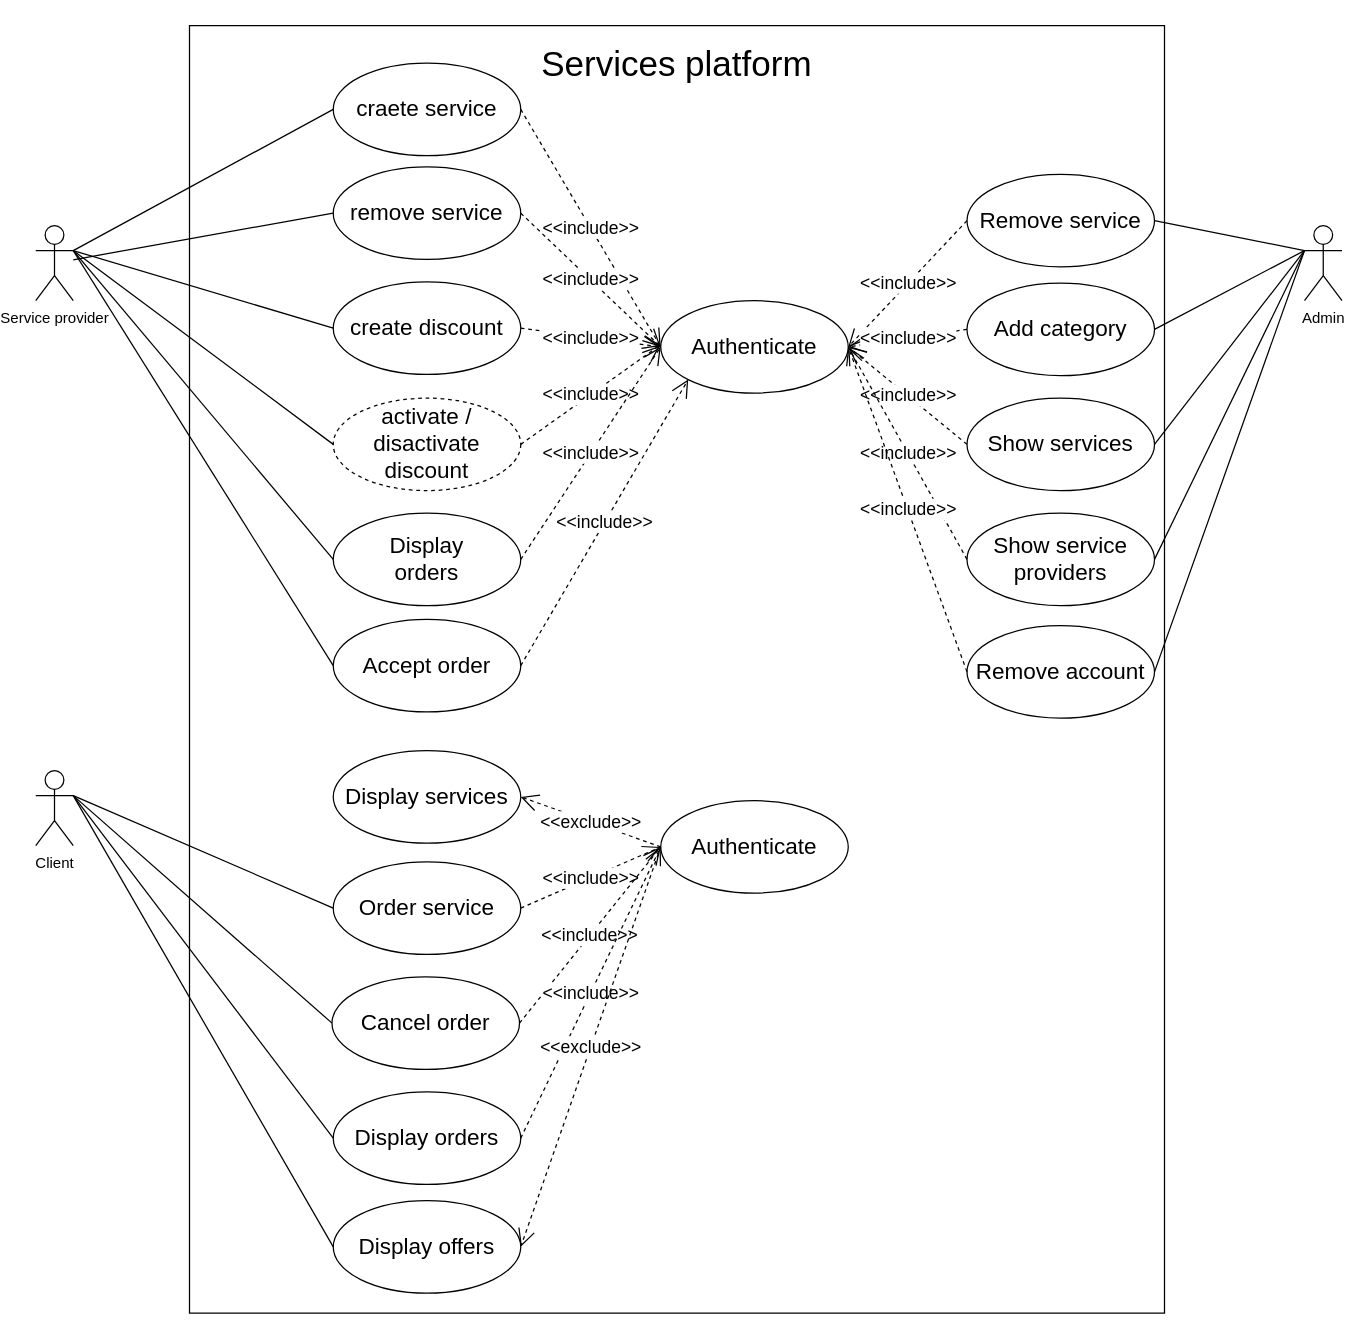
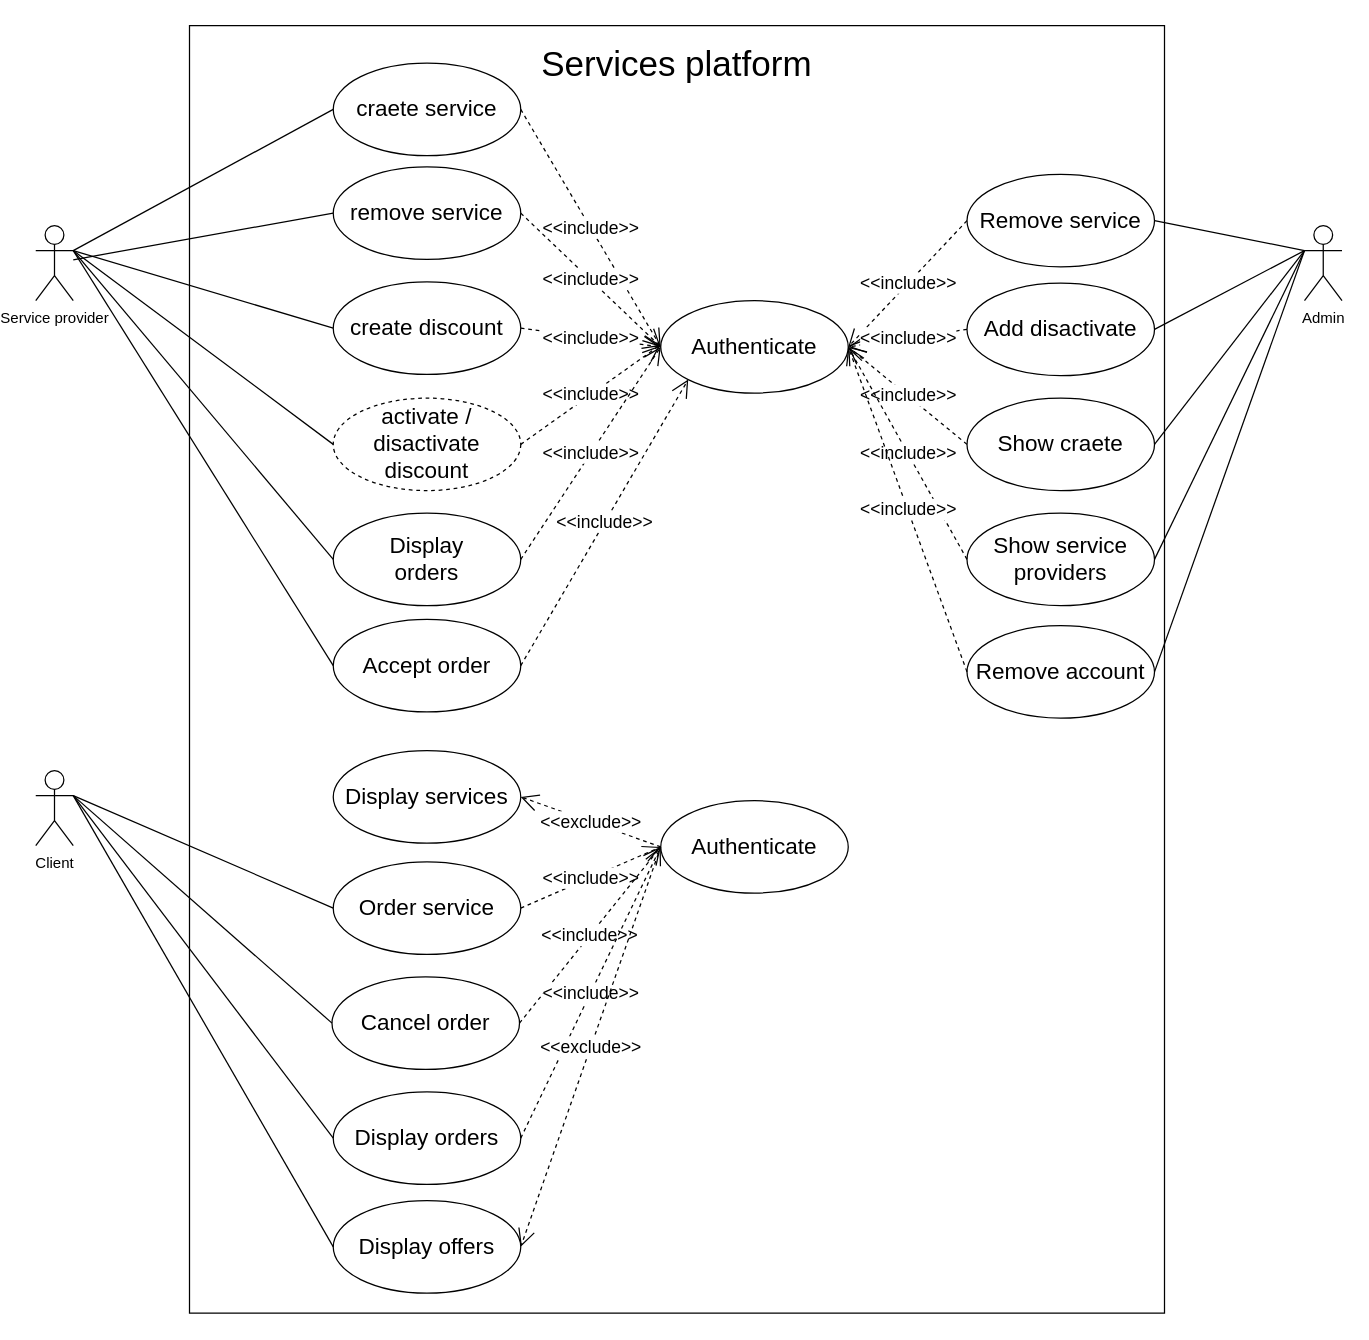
- <mxCell id="24" value="&lt;span style=&quot;font-size: 18px&quot;&gt;Add category&lt;/span&gt;" style="ellipse;whiteSpace=wrap;html=1;" parent="1" vertex="1"><mxGeometry x="765" y="226" width="150" height="74" as="geometry" /></mxCell>
+ <mxCell id="24" value="&lt;span style=&quot;font-size: 18px&quot;&gt;Add disactivate&lt;/span&gt;" style="ellipse;whiteSpace=wrap;html=1;" parent="1" vertex="1"><mxGeometry x="765" y="226" width="150" height="74" as="geometry" /></mxCell>
- <mxCell id="25" value="&lt;span style=&quot;font-size: 18px&quot;&gt;Show services&lt;/span&gt;" style="ellipse;whiteSpace=wrap;html=1;" parent="1" vertex="1"><mxGeometry x="765" y="318" width="150" height="74" as="geometry" /></mxCell>
+ <mxCell id="25" value="&lt;span style=&quot;font-size: 18px&quot;&gt;Show craete&lt;/span&gt;" style="ellipse;whiteSpace=wrap;html=1;" parent="1" vertex="1"><mxGeometry x="765" y="318" width="150" height="74" as="geometry" /></mxCell>
